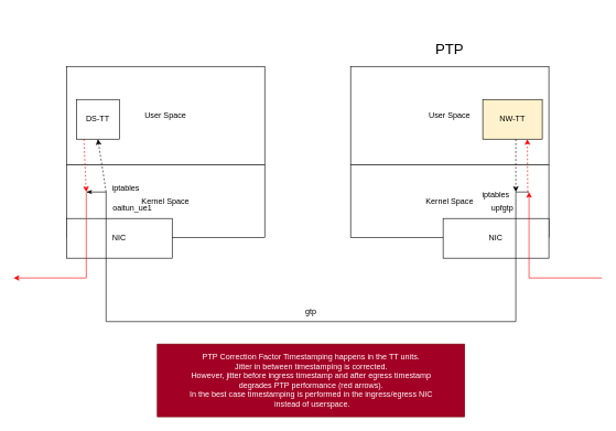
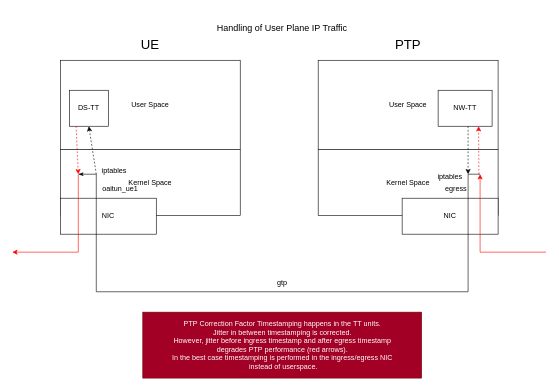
+ <mxCell id="12" value="Handling of User Plane IP Traffic" style="text;html=1;strokeColor=none;fillColor=none;align=center;verticalAlign=middle;whiteSpace=wrap;rounded=0;fontSize=15;" parent="1" vertex="1"><mxGeometry x="350" y="20" width="240" height="50" as="geometry" /></mxCell>
+ <mxCell id="6" value="UE" style="text;html=1;strokeColor=none;fillColor=none;align=center;verticalAlign=middle;whiteSpace=wrap;rounded=0;strokeWidth=4;fontSize=22;" parent="1" vertex="1"><mxGeometry x="220" y="60" width="60" height="30" as="geometry" /></mxCell>
- <mxCell id="18" value="NW-TT" style="rounded=0;whiteSpace=wrap;html=1;fillColor=#fff2cc;" parent="1" vertex="1"><mxGeometry x="730" y="150" width="90" height="60" as="geometry" /></mxCell>
+ <mxCell id="18" value="NW-TT" style="rounded=0;whiteSpace=wrap;html=1;" parent="1" vertex="1"><mxGeometry x="730" y="150" width="90" height="60" as="geometry" /></mxCell>
- <mxCell id="21" value="upfgtp" style="text;html=1;strokeColor=none;fillColor=none;align=center;verticalAlign=middle;whiteSpace=wrap;rounded=0;" parent="1" vertex="1"><mxGeometry x="730" y="300" width="60" height="30" as="geometry" /></mxCell>
+ <mxCell id="21" value="egress" style="text;html=1;strokeColor=none;fillColor=none;align=center;verticalAlign=middle;whiteSpace=wrap;rounded=0;" parent="1" vertex="1"><mxGeometry x="730" y="300" width="60" height="30" as="geometry" /></mxCell>
